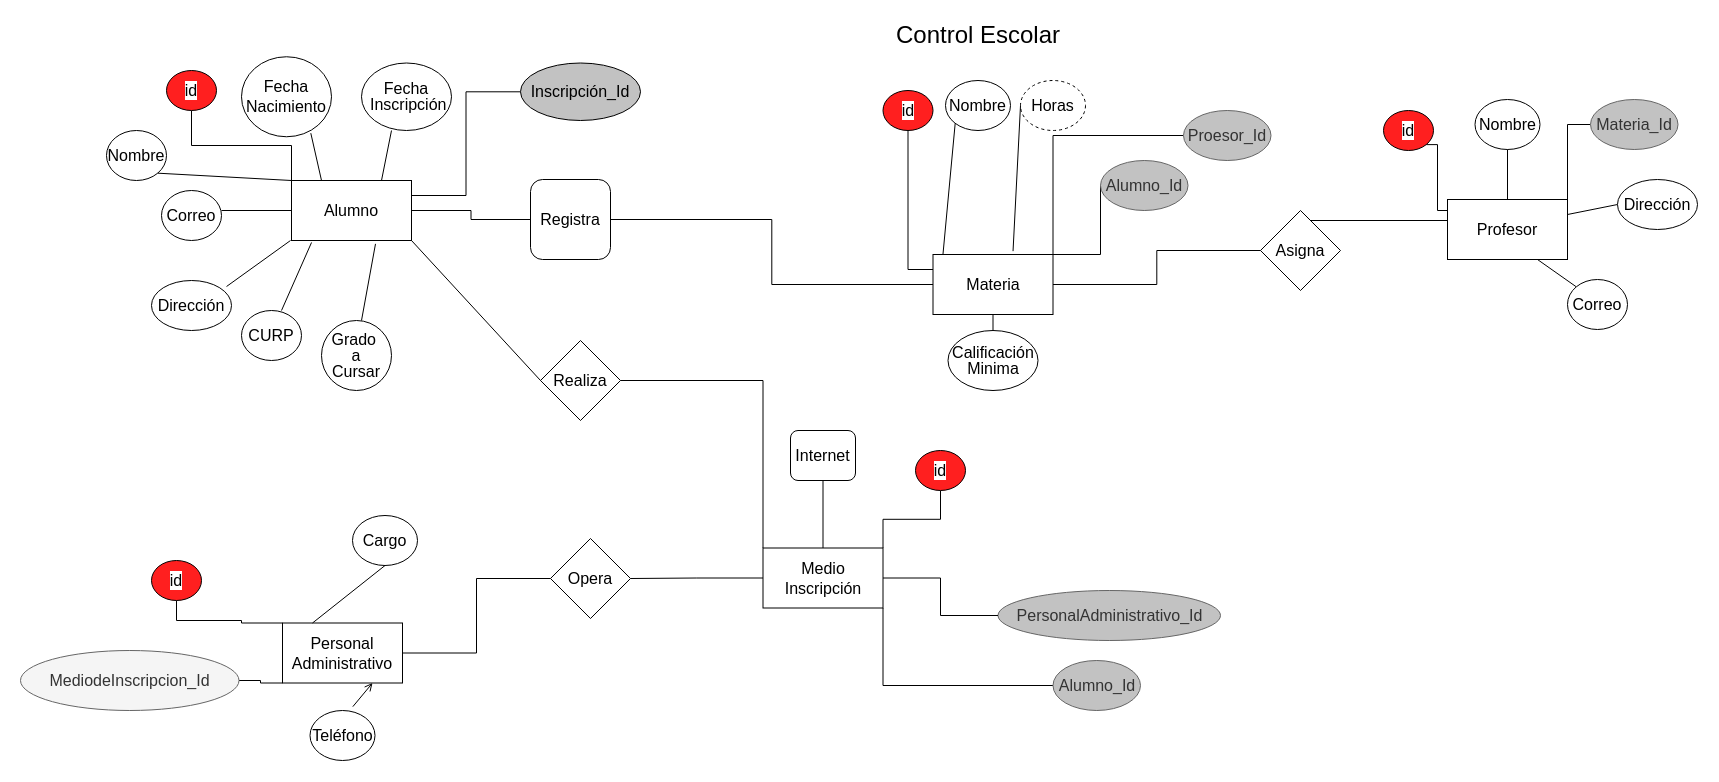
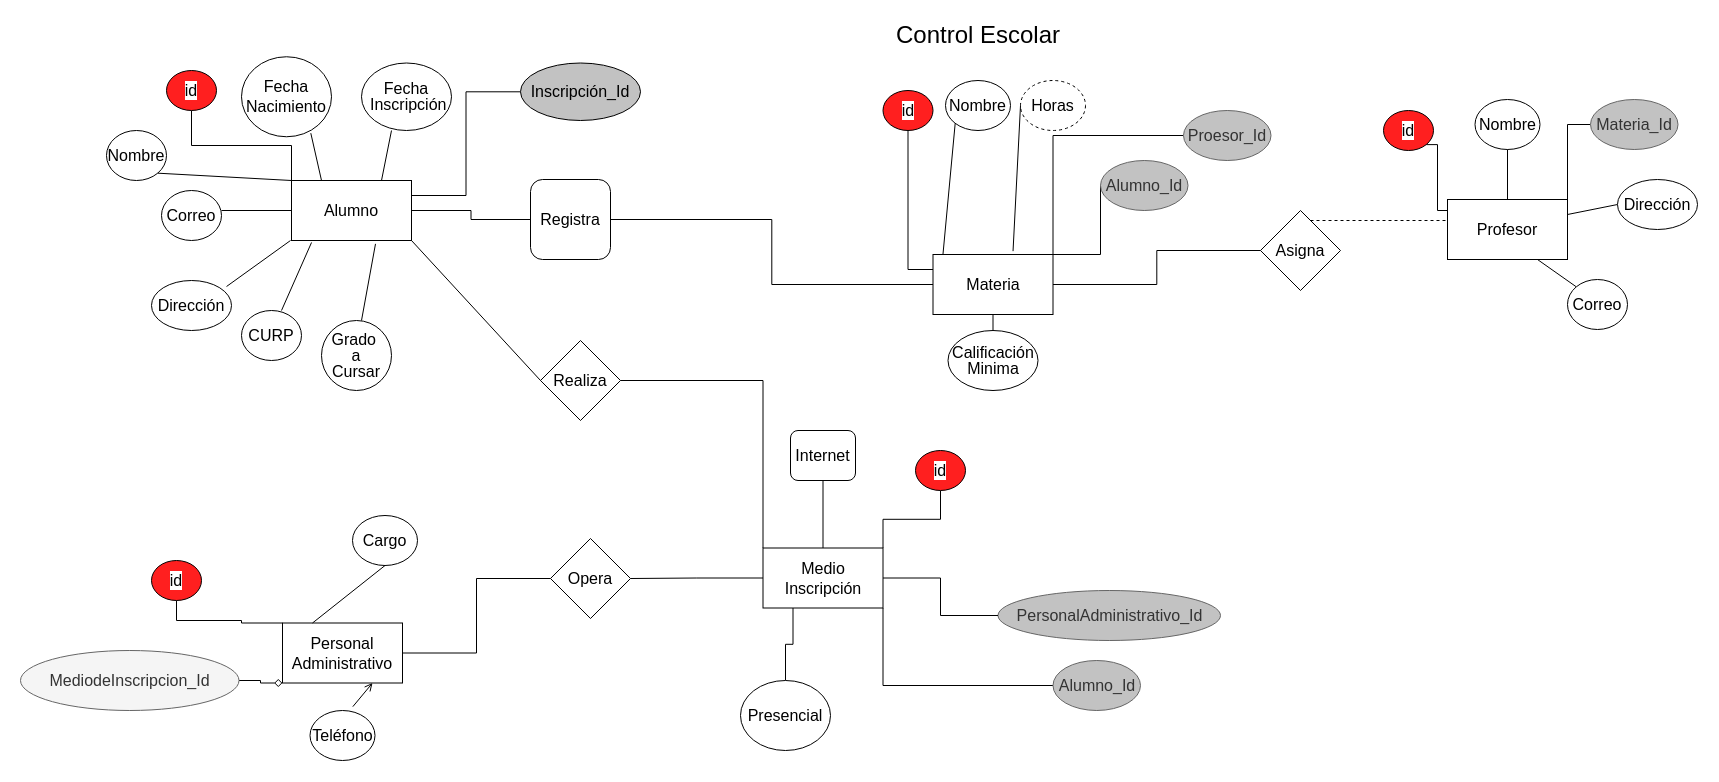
- <mxCell id="57" style="edgeStyle=orthogonalEdgeStyle;rounded=0;orthogonalLoop=1;jettySize=auto;html=1;entryX=0;entryY=1;entryDx=0;entryDy=0;fontSize=16;endArrow=none;endFill=0;" edge="1" parent="1" source="58" target="6"><mxGeometry relative="1" as="geometry"><Array as="points"><mxPoint x="1447" y="220" /></Array></mxGeometry></mxCell>
+ <mxCell id="57" style="edgeStyle=orthogonalEdgeStyle;rounded=0;orthogonalLoop=1;jettySize=auto;html=1;entryX=0;entryY=1;entryDx=0;entryDy=0;fontSize=16;endArrow=none;endFill=0;dashed=1;" edge="1" parent="1" source="58" target="6"><mxGeometry relative="1" as="geometry"><Array as="points"><mxPoint x="1447" y="220" /></Array></mxGeometry></mxCell>
+ <mxCell id="23" style="edgeStyle=orthogonalEdgeStyle;rounded=0;orthogonalLoop=1;jettySize=auto;html=1;fontSize=16;endArrow=none;endFill=0;entryX=0.25;entryY=1;entryDx=0;entryDy=0;" edge="1" parent="1" source="24" target="28"><mxGeometry relative="1" as="geometry"><mxPoint x="825" y="610" as="targetPoint" /></mxGeometry></mxCell>
- <mxCell id="74" style="edgeStyle=orthogonalEdgeStyle;rounded=0;orthogonalLoop=1;jettySize=auto;html=1;exitX=1;exitY=0.5;exitDx=0;exitDy=0;entryX=0;entryY=1;entryDx=0;entryDy=0;fontSize=16;endArrow=none;endFill=0;" edge="1" parent="1" source="75" target="7"><mxGeometry relative="1" as="geometry"><Array as="points"><mxPoint x="260" y="680" /><mxPoint x="260" y="683" /></Array></mxGeometry></mxCell>
+ <mxCell id="74" style="edgeStyle=orthogonalEdgeStyle;rounded=0;orthogonalLoop=1;jettySize=auto;html=1;exitX=1;exitY=0.5;exitDx=0;exitDy=0;entryX=0;entryY=1;entryDx=0;entryDy=0;fontSize=16;endArrow=diamond;endFill=0;" edge="1" parent="1" source="75" target="7"><mxGeometry relative="1" as="geometry"><Array as="points"><mxPoint x="260" y="680" /><mxPoint x="260" y="683" /></Array></mxGeometry></mxCell>
+ <mxCell id="24" value="&lt;p style=&quot;line-height: 0&quot;&gt;Presencial&lt;/p&gt;" style="ellipse;whiteSpace=wrap;html=1;labelBackgroundColor=none;fontSize=16;" vertex="1" parent="1"><mxGeometry x="740" y="680" width="90" height="70" as="geometry" /></mxCell>
